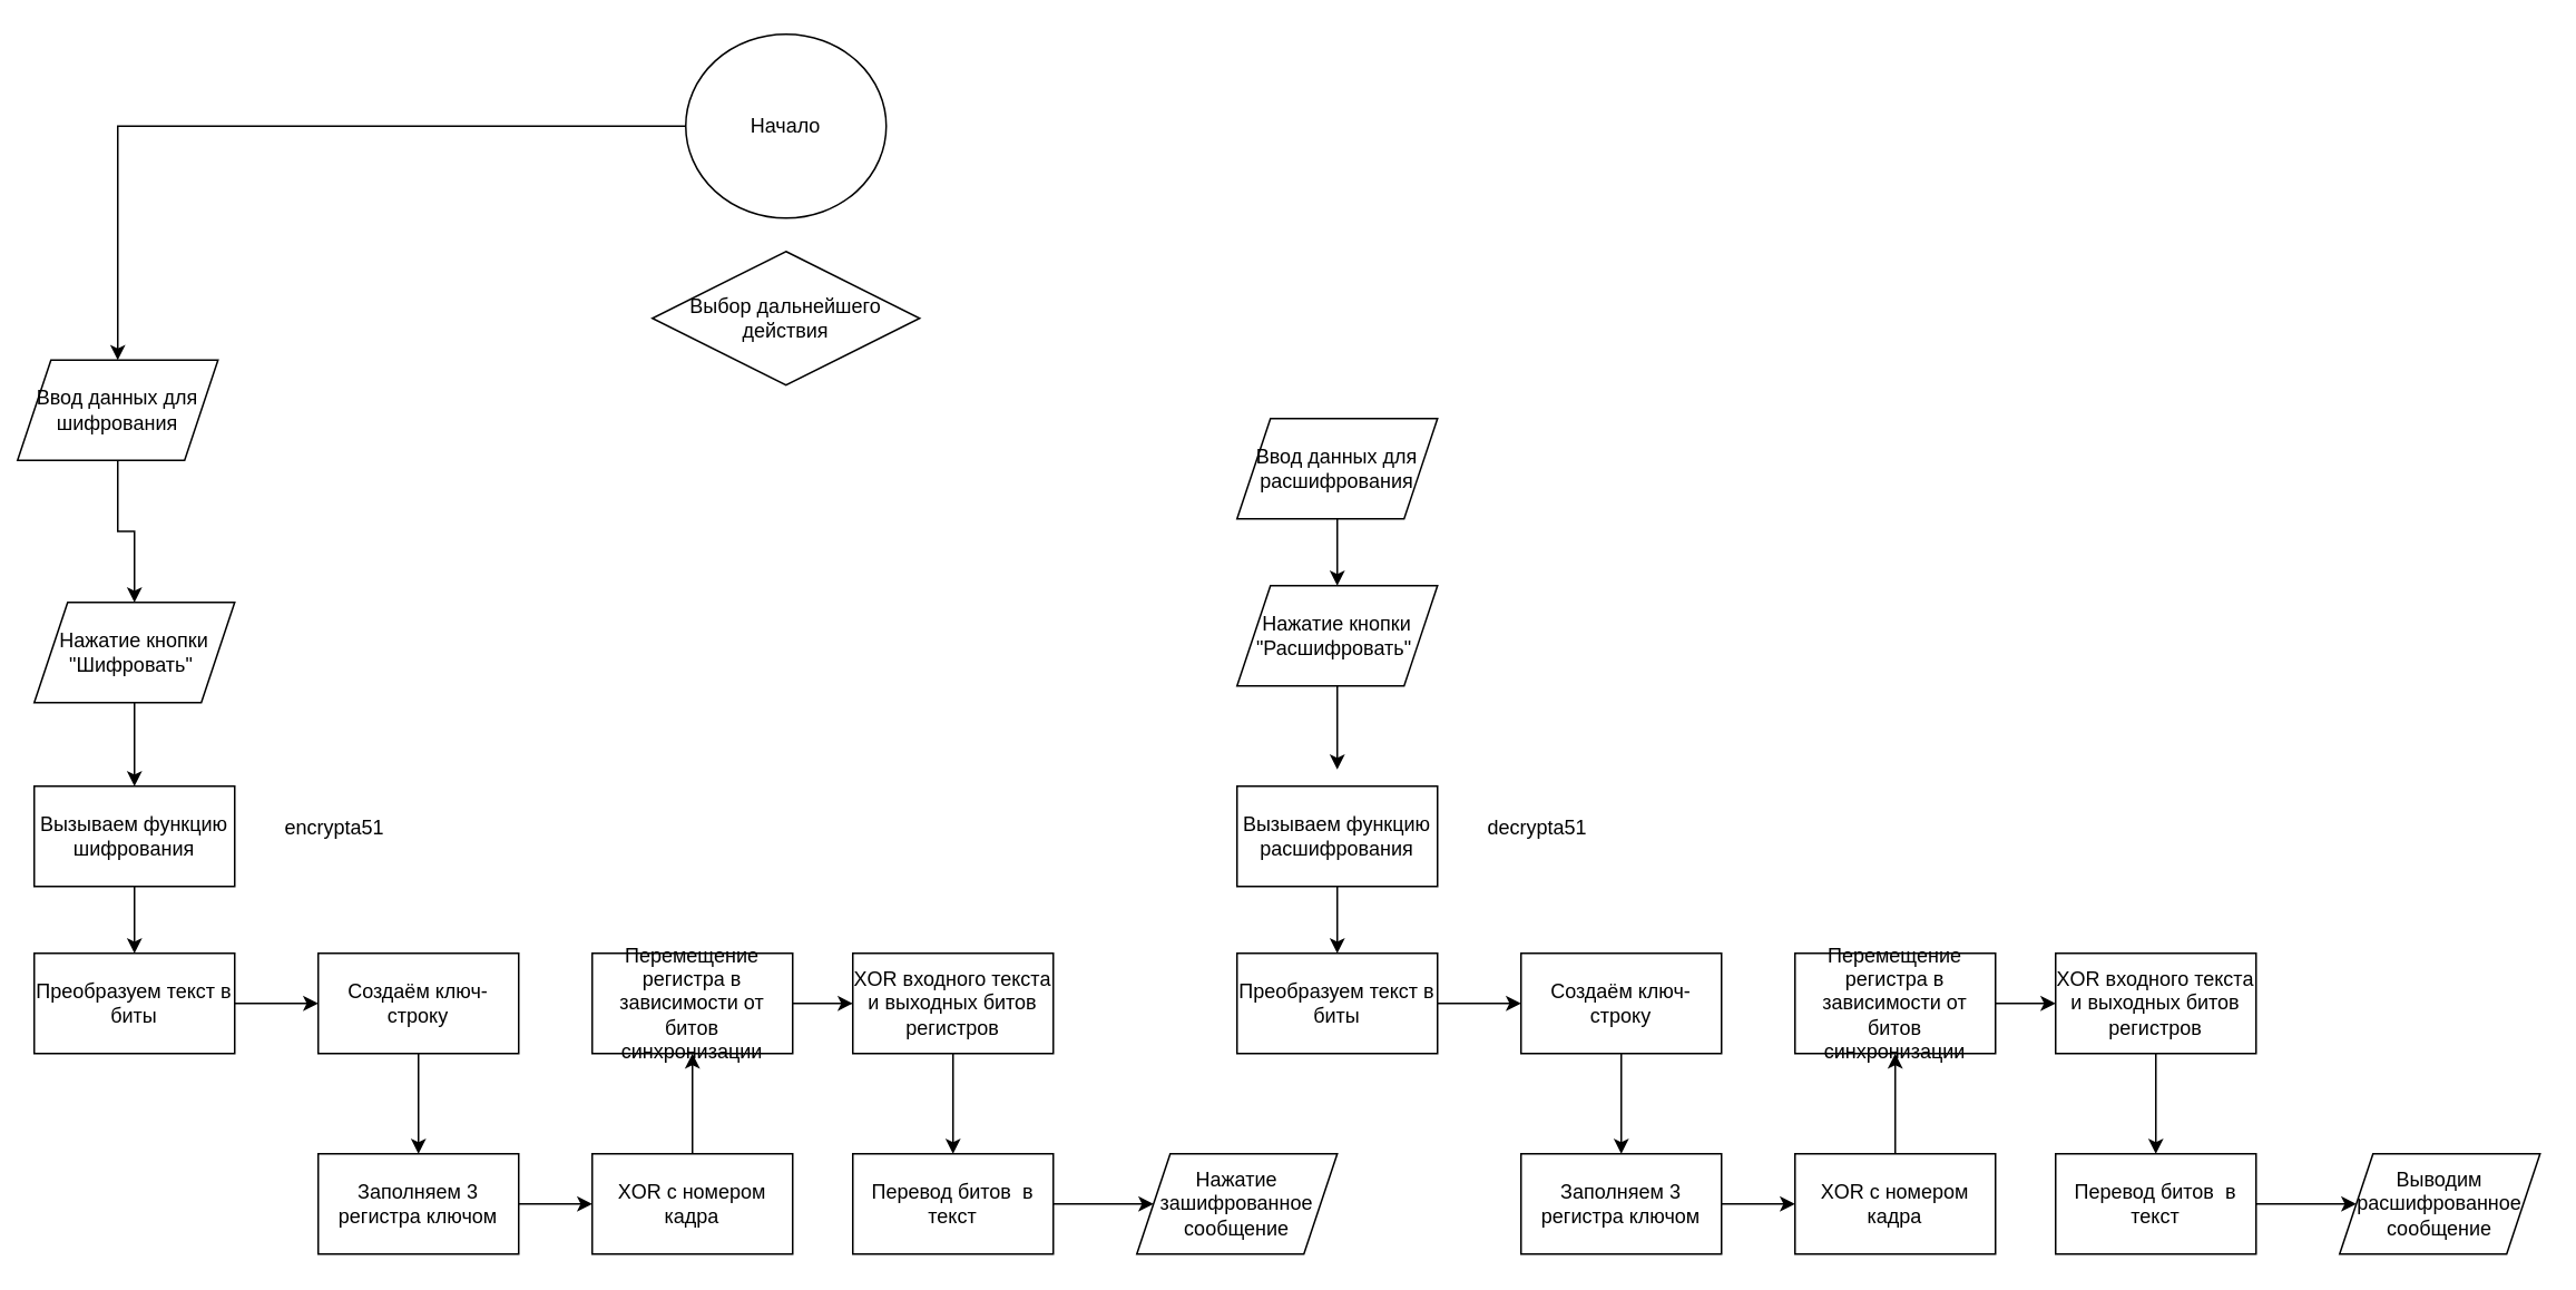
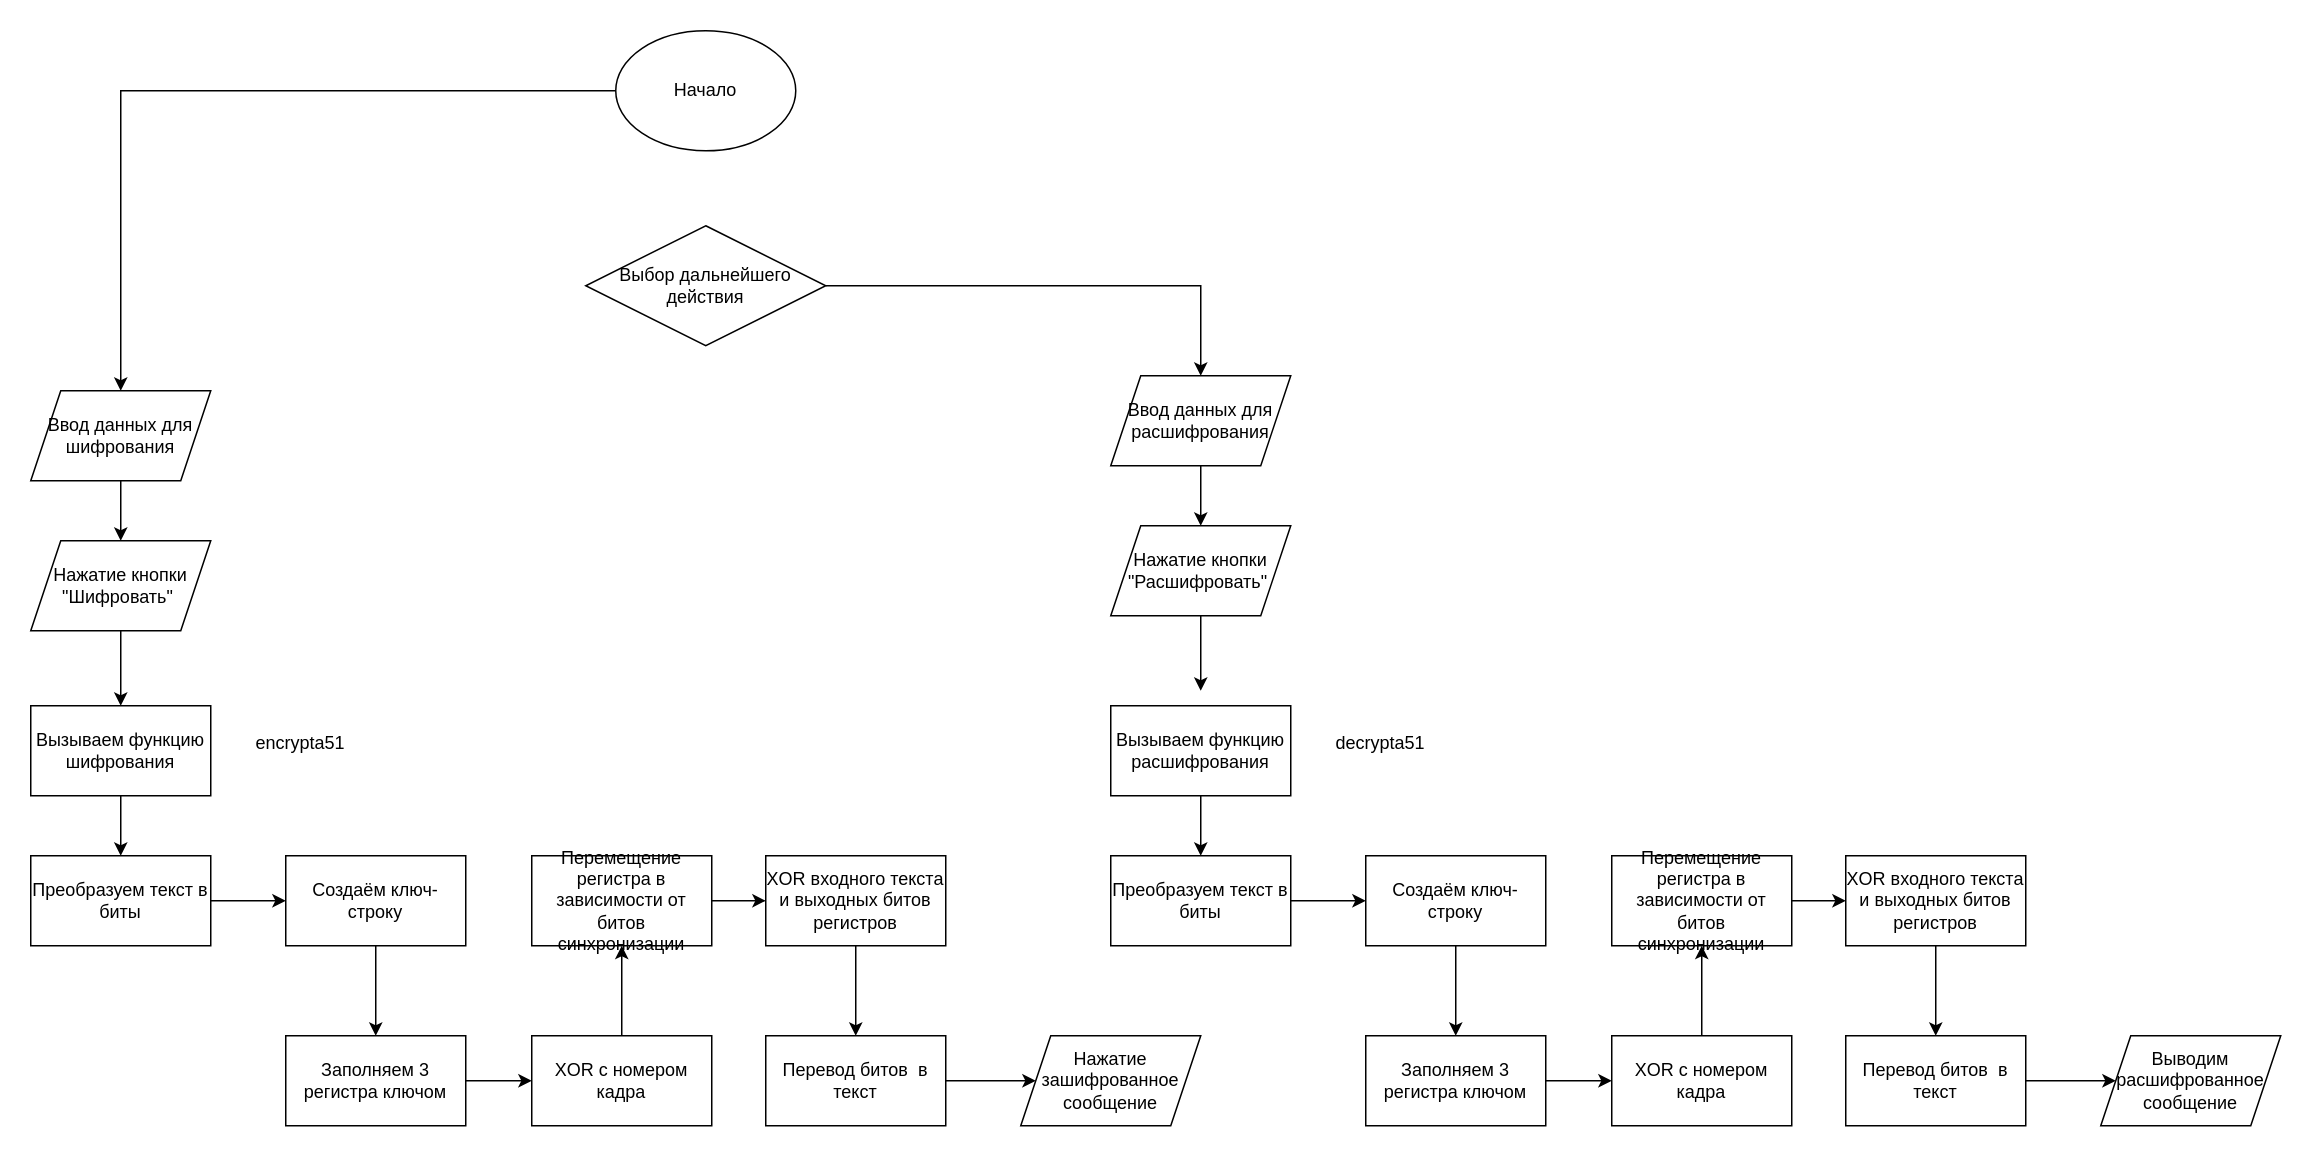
- <mxCell id="3" value="Начало" style="ellipse;whiteSpace=wrap;html=1;" parent="1" vertex="1"><mxGeometry x="410" y="20" width="120" height="110" as="geometry" /></mxCell>
+ <mxCell id="3" value="Начало" style="ellipse;whiteSpace=wrap;html=1;" parent="1" vertex="1"><mxGeometry x="410" y="20" width="120" height="80" as="geometry" /></mxCell>
+ <mxCell id="4" value="" style="edgeStyle=orthogonalEdgeStyle;rounded=0;orthogonalLoop=1;jettySize=auto;html=1;" parent="1" source="5" target="9" edge="1"><mxGeometry relative="1" as="geometry" /></mxCell>
- <mxCell id="7" value="Ввод данных для шифрования" style="shape=parallelogram;perimeter=parallelogramPerimeter;whiteSpace=wrap;html=1;fixedSize=1;" parent="1" vertex="1"><mxGeometry x="10" y="215" width="120" height="60" as="geometry" /></mxCell>
+ <mxCell id="7" value="Ввод данных для шифрования" style="shape=parallelogram;perimeter=parallelogramPerimeter;whiteSpace=wrap;html=1;fixedSize=1;" parent="1" vertex="1"><mxGeometry x="20" y="260" width="120" height="60" as="geometry" /></mxCell>
